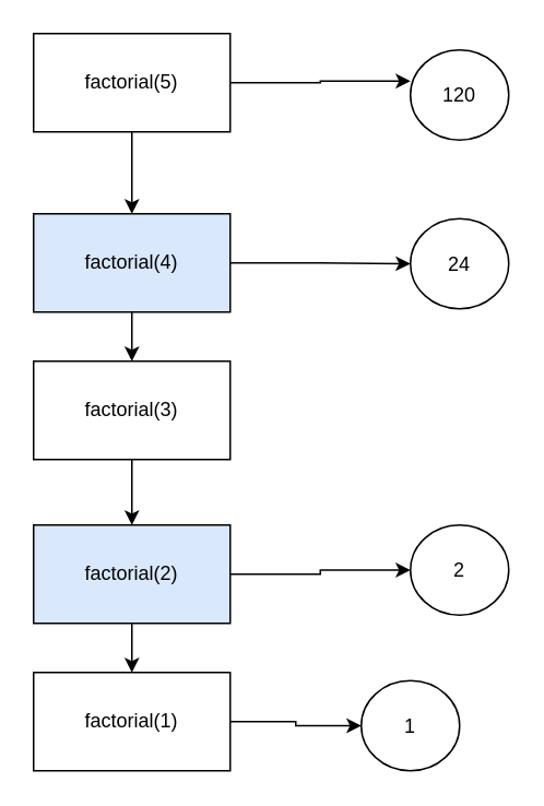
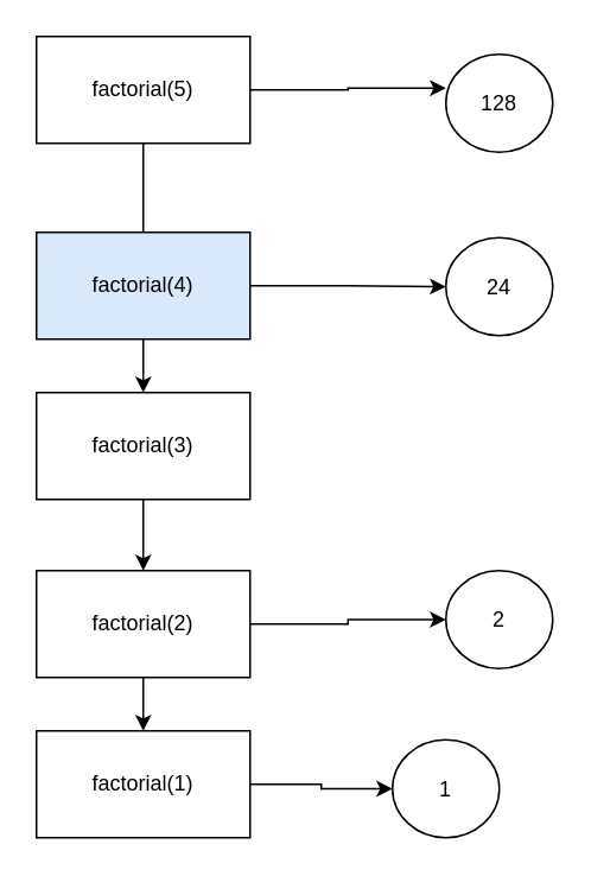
- <mxCell id="18" value="120" style="ellipse;whiteSpace=wrap;html=1;rounded=0;" parent="1" vertex="1"><mxGeometry x="250" y="30" width="60" height="55" as="geometry" /></mxCell>
+ <mxCell id="18" value="128" style="ellipse;whiteSpace=wrap;html=1;rounded=0;" parent="1" vertex="1"><mxGeometry x="250" y="30" width="60" height="55" as="geometry" /></mxCell>
- <mxCell id="2" value="" style="edgeStyle=orthogonalEdgeStyle;rounded=0;orthogonalLoop=1;jettySize=auto;html=1;" parent="1" source="4" target="7" edge="1"><mxGeometry relative="1" as="geometry" /></mxCell>
+ <mxCell id="2" value="" style="edgeStyle=orthogonalEdgeStyle;rounded=0;orthogonalLoop=1;jettySize=auto;html=1;endArrow=none;" parent="1" source="4" target="7" edge="1"><mxGeometry relative="1" as="geometry" /></mxCell>
- <mxCell id="12" value="factorial(2)" style="rounded=0;whiteSpace=wrap;html=1;fillColor=#dae8fc;" parent="1" vertex="1"><mxGeometry x="20" y="320" width="120" height="60" as="geometry" /></mxCell>
+ <mxCell id="12" value="factorial(2)" style="rounded=0;whiteSpace=wrap;html=1;" parent="1" vertex="1"><mxGeometry x="20" y="320" width="120" height="60" as="geometry" /></mxCell>
